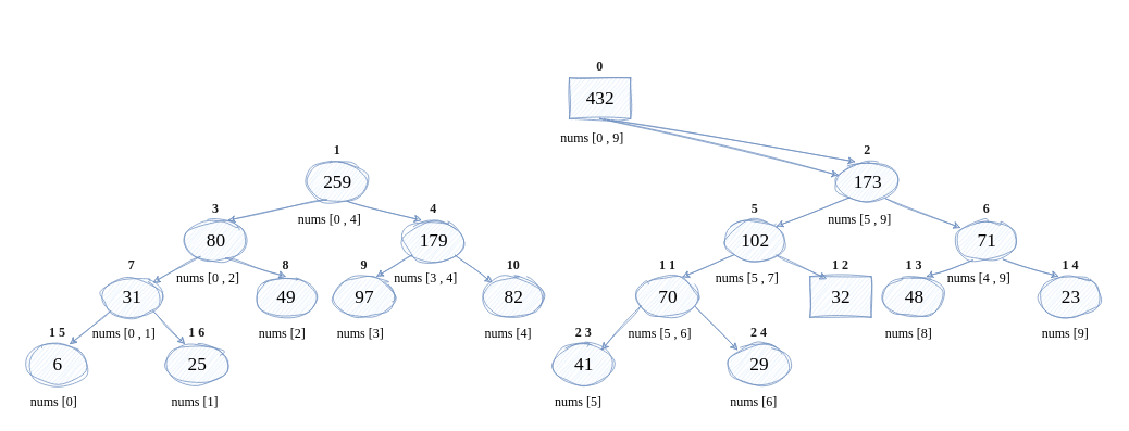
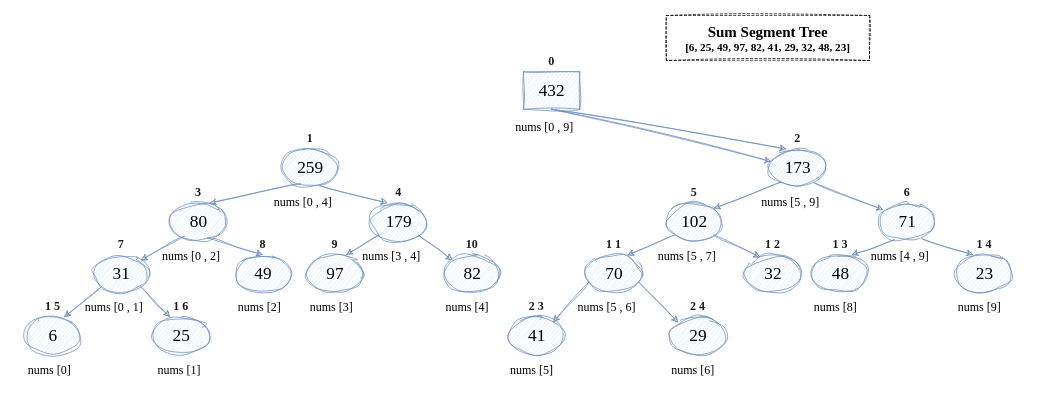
+ <mxCell id="61" value="&lt;font style=&quot;font-size: 20px;&quot;&gt;&lt;b&gt;Sum Segment Tree&lt;/b&gt;&lt;/font&gt;&lt;div&gt;&lt;font style=&quot;font-size: 15px;&quot;&gt;&lt;b&gt;[6, 25, 49, 97, 82, 41, 29, 32, 48, 23]&lt;/b&gt;&lt;/font&gt;&lt;/div&gt;" style="rounded=0;whiteSpace=wrap;html=1;sketch=1;hachureGap=4;jiggle=2;curveFitting=1;fontFamily=Architects Daughter;fontSource=https%3A%2F%2Ffonts.googleapis.com%2Fcss%3Ffamily%3DArchitects%2BDaughter;dashed=1;fillColor=default;" vertex="1" parent="1"><mxGeometry x="888" y="20" width="271" height="60" as="geometry" /></mxCell>
- <mxCell id="107" value="&lt;font style=&quot;font-size: 23px;&quot;&gt;32&lt;/font&gt;" style="whiteSpace=wrap;html=1;hachureGap=4;fontFamily=Architects Daughter;fontSource=https%3A%2F%2Ffonts.googleapis.com%2Fcss%3Ffamily%3DArchitects%2BDaughter;sketch=1;curveFitting=1;jiggle=2;fillColor=#dae8fc;strokeColor=#6c8ebf;rounded=0;" vertex="1" parent="105"><mxGeometry y="30" width="75" height="50" as="geometry" /></mxCell>
+ <mxCell id="107" value="&lt;font style=&quot;font-size: 23px;&quot;&gt;32&lt;/font&gt;" style="ellipse;whiteSpace=wrap;html=1;hachureGap=4;fontFamily=Architects Daughter;fontSource=https%3A%2F%2Ffonts.googleapis.com%2Fcss%3Ffamily%3DArchitects%2BDaughter;sketch=1;curveFitting=1;jiggle=2;fillColor=#dae8fc;strokeColor=#6c8ebf;" vertex="1" parent="105"><mxGeometry y="30" width="75" height="50" as="geometry" /></mxCell>
